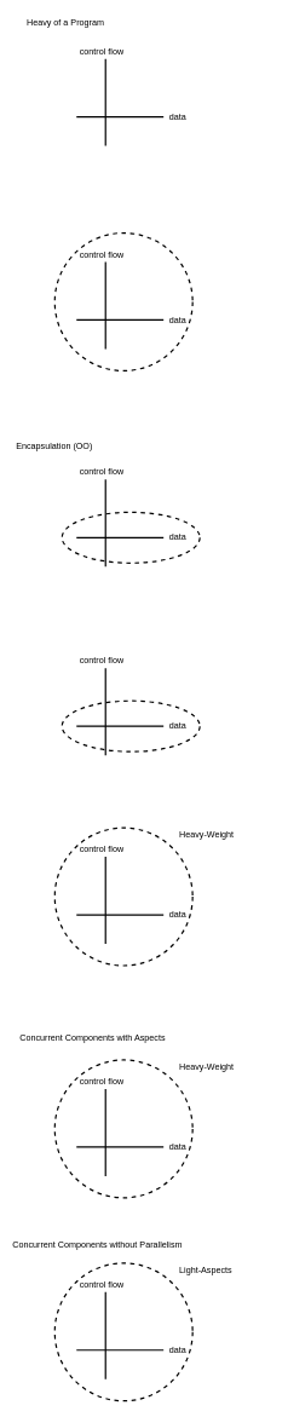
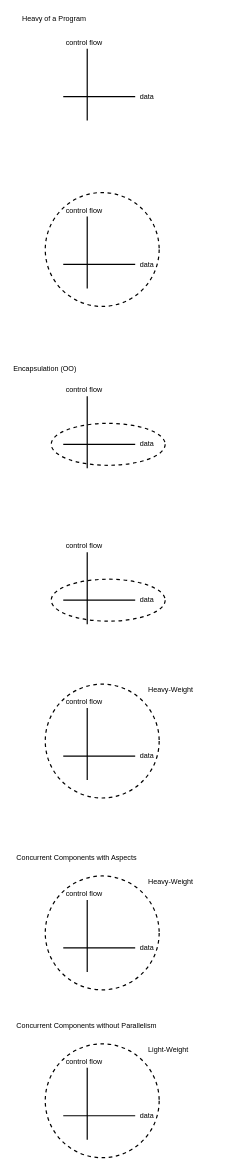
- <mxCell id="41" value="Concurrent Components without Parallelism" style="text;html=1;strokeColor=none;fillColor=none;align=left;verticalAlign=middle;whiteSpace=wrap;rounded=0;dashed=1;" parent="1" vertex="1"><mxGeometry x="15" y="1705" width="240" height="20" as="geometry" /></mxCell>
+ <mxCell id="41" value="Concurrent Components without Parallelism" style="text;html=1;strokeColor=none;fillColor=none;align=left;verticalAlign=middle;whiteSpace=wrap;rounded=0;dashed=1;" parent="1" vertex="1"><mxGeometry x="25" y="1700" width="240" height="20" as="geometry" /></mxCell>
- <mxCell id="42" value="Light-Aspects" style="text;html=1;strokeColor=none;fillColor=none;align=left;verticalAlign=middle;whiteSpace=wrap;rounded=0;dashed=1;" parent="1" vertex="1"><mxGeometry x="245" y="1740" width="130" height="20" as="geometry" /></mxCell>
+ <mxCell id="42" value="Light-Weight" style="text;html=1;strokeColor=none;fillColor=none;align=left;verticalAlign=middle;whiteSpace=wrap;rounded=0;dashed=1;" parent="1" vertex="1"><mxGeometry x="245" y="1740" width="130" height="20" as="geometry" /></mxCell>
